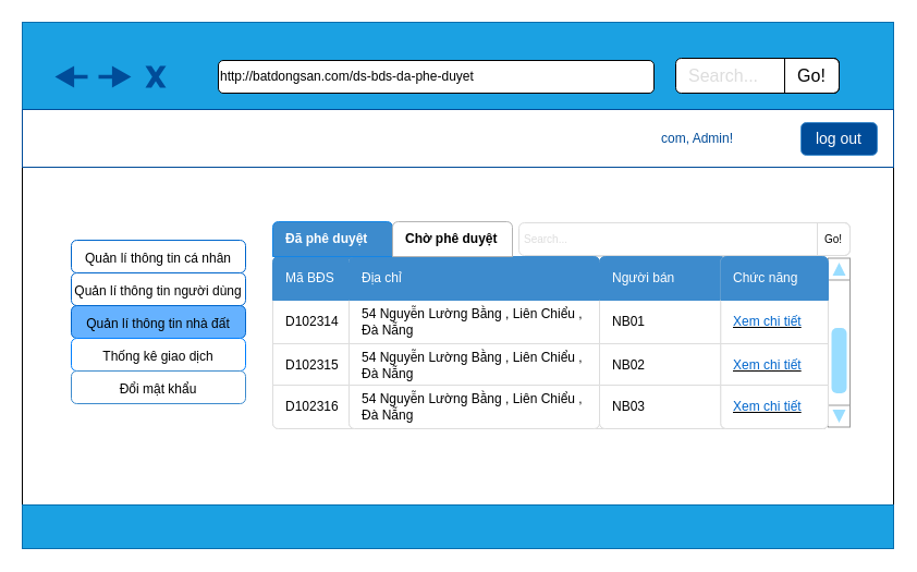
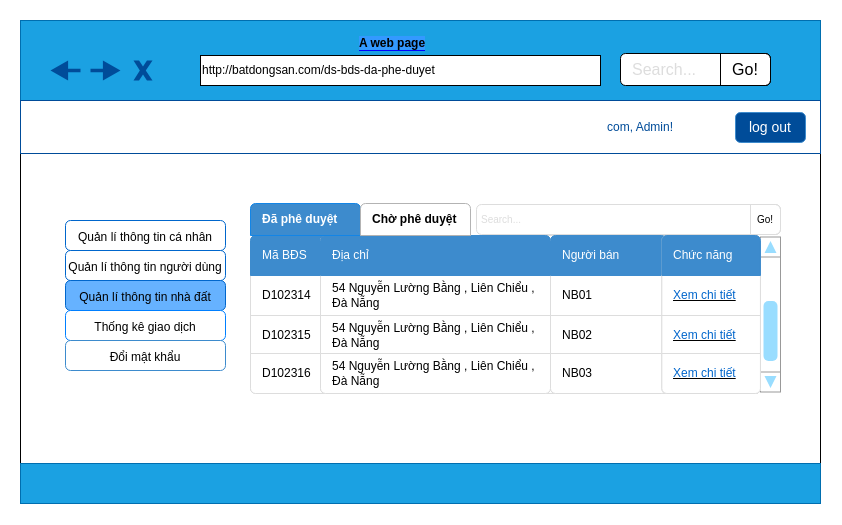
+ <mxCell id="12" value="&lt;b style=&quot;background-color: rgb(51 , 153 , 255)&quot;&gt;A web page&lt;/b&gt;" style="text;html=1;align=center;verticalAlign=middle;whiteSpace=wrap;rounded=0;labelBackgroundColor=#0000ff;" parent="1" vertex="1"><mxGeometry x="347" y="33" width="90" height="20" as="geometry" /></mxCell>
- <mxCell id="5" value="&lt;span style=&quot;white-space: normal&quot;&gt;http://batdongsan.com/ds-bds-da-phe-duyet&lt;br&gt;&lt;/span&gt;" style="rounded=1;whiteSpace=wrap;html=1;align=left;" parent="1" vertex="1"><mxGeometry x="200" y="55" width="400" height="30" as="geometry" /></mxCell>
+ <mxCell id="5" value="&lt;span style=&quot;white-space: normal&quot;&gt;http://batdongsan.com/ds-bds-da-phe-duyet&lt;br&gt;&lt;/span&gt;" style="whiteSpace=wrap;html=1;align=left;rounded=0;" parent="1" vertex="1"><mxGeometry x="200" y="55" width="400" height="30" as="geometry" /></mxCell>
